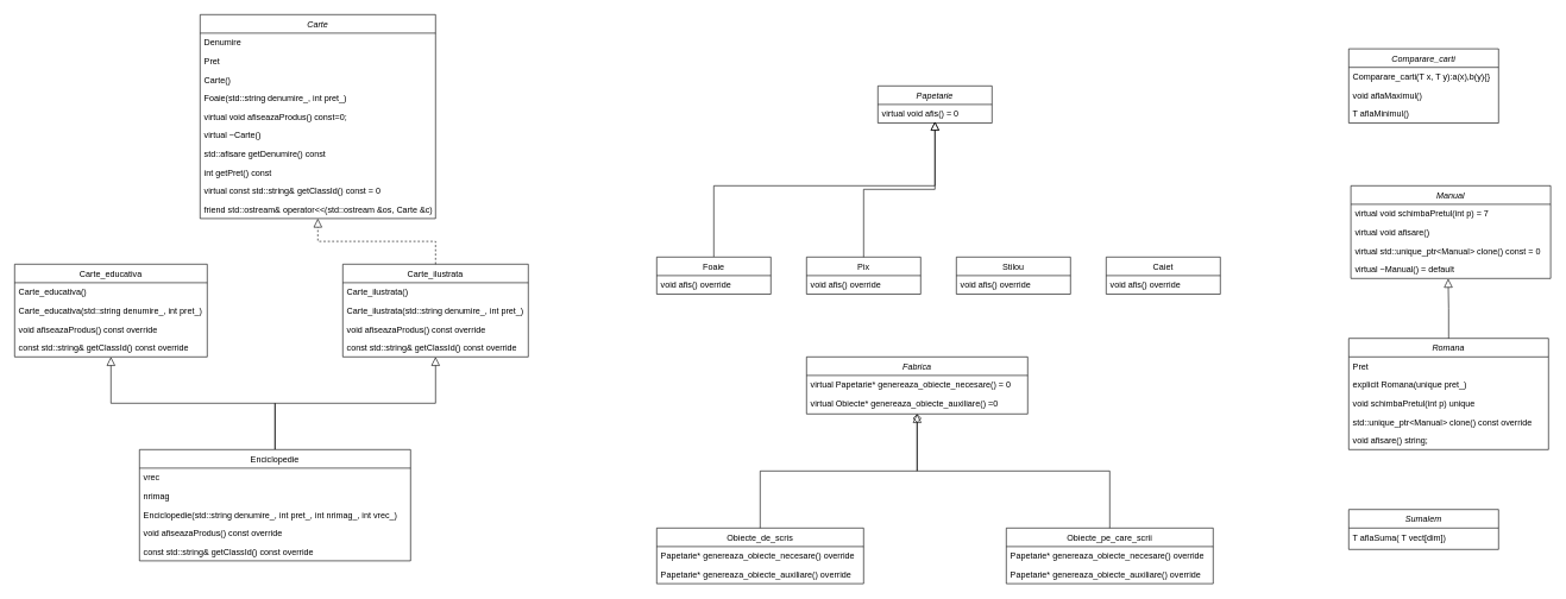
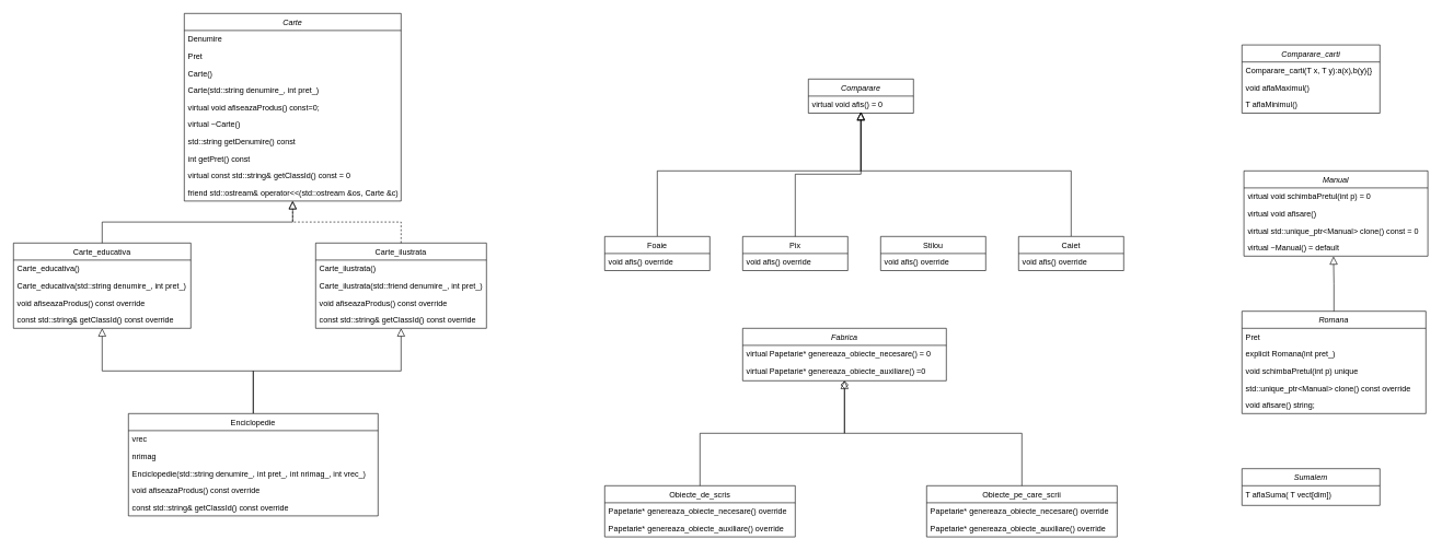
- <mxCell id="44" value="Papetarie" style="swimlane;fontStyle=2;align=center;verticalAlign=top;childLayout=stackLayout;horizontal=1;startSize=26;horizontalStack=0;resizeParent=1;resizeLast=0;collapsible=1;marginBottom=0;rounded=0;shadow=0;strokeWidth=1;" vertex="1" parent="1"><mxGeometry x="1230" y="120" width="160" height="52" as="geometry"><mxRectangle x="230" y="140" width="160" height="26" as="alternateBounds" /></mxGeometry></mxCell>
+ <mxCell id="44" value="Comparare" style="swimlane;fontStyle=2;align=center;verticalAlign=top;childLayout=stackLayout;horizontal=1;startSize=26;horizontalStack=0;resizeParent=1;resizeLast=0;collapsible=1;marginBottom=0;rounded=0;shadow=0;strokeWidth=1;" vertex="1" parent="1"><mxGeometry x="1230" y="120" width="160" height="52" as="geometry"><mxRectangle x="230" y="140" width="160" height="26" as="alternateBounds" /></mxGeometry></mxCell>
- <mxCell id="6" value="Foaie(std::string denumire_, int pret_)" style="text;align=left;verticalAlign=top;spacingLeft=4;spacingRight=4;overflow=hidden;rotatable=0;points=[[0,0.5],[1,0.5]];portConstraint=eastwest;rounded=0;shadow=0;html=0;" parent="2" vertex="1"><mxGeometry y="104" width="330" height="26" as="geometry" /></mxCell>
+ <mxCell id="6" value="Carte(std::string denumire_, int pret_)" style="text;align=left;verticalAlign=top;spacingLeft=4;spacingRight=4;overflow=hidden;rotatable=0;points=[[0,0.5],[1,0.5]];portConstraint=eastwest;rounded=0;shadow=0;html=0;" parent="2" vertex="1"><mxGeometry y="104" width="330" height="26" as="geometry" /></mxCell>
- <mxCell id="9" value="std::afisare getDenumire() const" style="text;align=left;verticalAlign=top;spacingLeft=4;spacingRight=4;overflow=hidden;rotatable=0;points=[[0,0.5],[1,0.5]];portConstraint=eastwest;rounded=0;shadow=0;html=0;" vertex="1" parent="2"><mxGeometry y="182" width="330" height="26" as="geometry" /></mxCell>
+ <mxCell id="9" value="std::string getDenumire() const" style="text;align=left;verticalAlign=top;spacingLeft=4;spacingRight=4;overflow=hidden;rotatable=0;points=[[0,0.5],[1,0.5]];portConstraint=eastwest;rounded=0;shadow=0;html=0;" vertex="1" parent="2"><mxGeometry y="182" width="330" height="26" as="geometry" /></mxCell>
+ <mxCell id="54" value="" style="endArrow=block;endSize=10;endFill=0;shadow=0;strokeWidth=1;rounded=0;edgeStyle=elbowEdgeStyle;elbow=vertical;exitX=0.5;exitY=0;exitDx=0;exitDy=0;entryX=0.499;entryY=0.966;entryDx=0;entryDy=0;entryPerimeter=0;" edge="1" parent="1" source="55" target="45"><mxGeometry width="160" relative="1" as="geometry"><mxPoint x="1630" y="320" as="sourcePoint" /><mxPoint x="1290" y="180" as="targetPoint" /><Array as="points"><mxPoint x="1470" y="260" /></Array></mxGeometry></mxCell>
- <mxCell id="62" value="virtual void schimbaPretul(int p) = 7" style="text;align=left;verticalAlign=top;spacingLeft=4;spacingRight=4;overflow=hidden;rotatable=0;points=[[0,0.5],[1,0.5]];portConstraint=eastwest;" vertex="1" parent="61"><mxGeometry y="26" width="280" height="26" as="geometry" /></mxCell>
+ <mxCell id="62" value="virtual void schimbaPretul(int p) = 0" style="text;align=left;verticalAlign=top;spacingLeft=4;spacingRight=4;overflow=hidden;rotatable=0;points=[[0,0.5],[1,0.5]];portConstraint=eastwest;" vertex="1" parent="61"><mxGeometry y="26" width="280" height="26" as="geometry" /></mxCell>
+ <mxCell id="18" value="" style="endArrow=block;endSize=10;endFill=0;shadow=0;strokeWidth=1;rounded=0;edgeStyle=elbowEdgeStyle;elbow=vertical;" parent="1" source="13" target="2" edge="1"><mxGeometry width="160" relative="1" as="geometry"><mxPoint x="130" y="203" as="sourcePoint" /><mxPoint x="130" y="203" as="targetPoint" /></mxGeometry></mxCell>
- <mxCell id="21" value="Carte_ilustrata(std::string denumire_, int pret_)" style="text;align=left;verticalAlign=top;spacingLeft=4;spacingRight=4;overflow=hidden;rotatable=0;points=[[0,0.5],[1,0.5]];portConstraint=eastwest;rounded=0;shadow=0;html=0;" vertex="1" parent="19"><mxGeometry y="52" width="260" height="26" as="geometry" /></mxCell>
+ <mxCell id="21" value="Carte_ilustrata(std::friend denumire_, int pret_)" style="text;align=left;verticalAlign=top;spacingLeft=4;spacingRight=4;overflow=hidden;rotatable=0;points=[[0,0.5],[1,0.5]];portConstraint=eastwest;rounded=0;shadow=0;html=0;" vertex="1" parent="19"><mxGeometry y="52" width="260" height="26" as="geometry" /></mxCell>
- <mxCell id="68" value="explicit Romana(unique pret_)" style="text;align=left;verticalAlign=top;spacingLeft=4;spacingRight=4;overflow=hidden;rotatable=0;points=[[0,0.5],[1,0.5]];portConstraint=eastwest;rounded=0;shadow=0;html=0;" vertex="1" parent="66"><mxGeometry y="52" width="280" height="26" as="geometry" /></mxCell>
+ <mxCell id="68" value="explicit Romana(int pret_)" style="text;align=left;verticalAlign=top;spacingLeft=4;spacingRight=4;overflow=hidden;rotatable=0;points=[[0,0.5],[1,0.5]];portConstraint=eastwest;rounded=0;shadow=0;html=0;" vertex="1" parent="66"><mxGeometry y="52" width="280" height="26" as="geometry" /></mxCell>
- <mxCell id="35" value="virtual Obiecte* genereaza_obiecte_auxiliare() =0" style="text;align=left;verticalAlign=top;spacingLeft=4;spacingRight=4;overflow=hidden;rotatable=0;points=[[0,0.5],[1,0.5]];portConstraint=eastwest;rounded=0;shadow=0;html=0;" vertex="1" parent="33"><mxGeometry y="52" width="310" height="26" as="geometry" /></mxCell>
+ <mxCell id="35" value="virtual Papetarie* genereaza_obiecte_auxiliare() =0" style="text;align=left;verticalAlign=top;spacingLeft=4;spacingRight=4;overflow=hidden;rotatable=0;points=[[0,0.5],[1,0.5]];portConstraint=eastwest;rounded=0;shadow=0;html=0;" vertex="1" parent="33"><mxGeometry y="52" width="310" height="26" as="geometry" /></mxCell>
